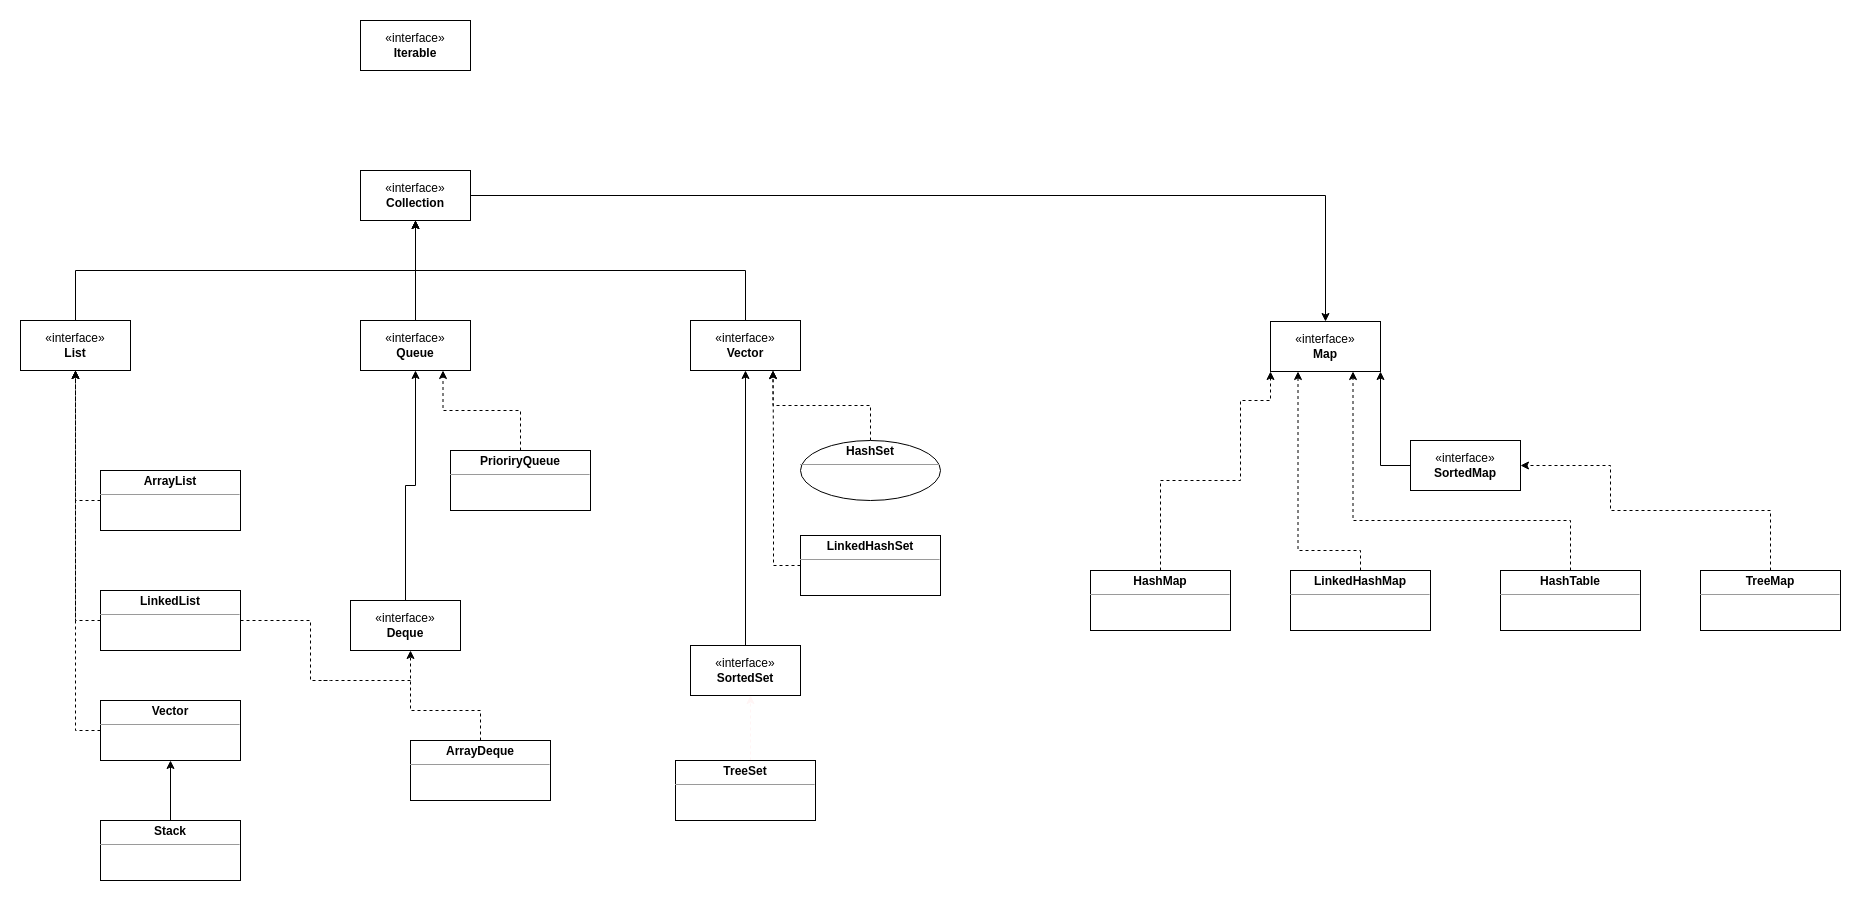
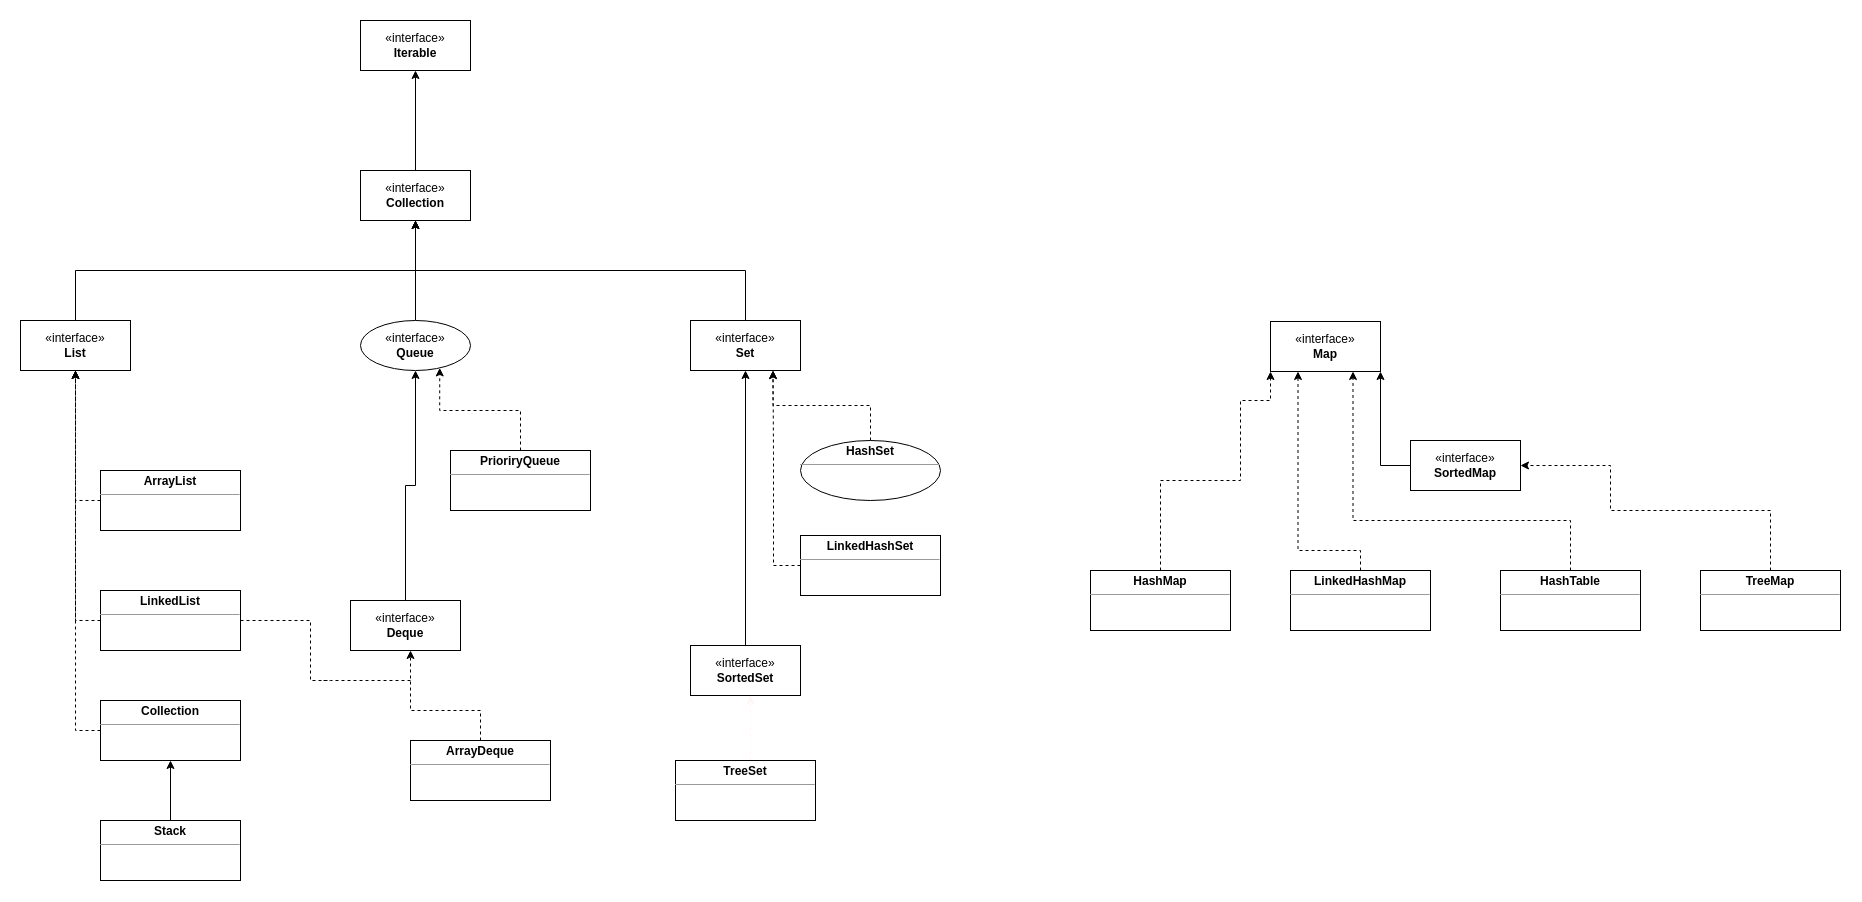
- <mxCell id="3" style="edgeStyle=orthogonalEdgeStyle;rounded=0;orthogonalLoop=1;jettySize=auto;html=1;" parent="1" source="4" target="35" edge="1"><mxGeometry relative="1" as="geometry" /></mxCell>
+ <mxCell id="3" style="edgeStyle=orthogonalEdgeStyle;rounded=0;orthogonalLoop=1;jettySize=auto;html=1;entryX=0.5;entryY=1;entryDx=0;entryDy=0;" parent="1" source="4" target="2" edge="1"><mxGeometry relative="1" as="geometry" /></mxCell>
- <mxCell id="6" value="«interface»&lt;br&gt;&lt;b&gt;Queue&lt;br&gt;&lt;/b&gt;" style="html=1;whiteSpace=wrap;" parent="1" vertex="1"><mxGeometry x="360" y="320" width="110" height="50" as="geometry" /></mxCell>
+ <mxCell id="6" value="«interface»&lt;br&gt;&lt;b&gt;Queue&lt;br&gt;&lt;/b&gt;" style="ellipse;html=1;whiteSpace=wrap;" parent="1" vertex="1"><mxGeometry x="360" y="320" width="110" height="50" as="geometry" /></mxCell>
- <mxCell id="10" value="«interface»&lt;br&gt;&lt;b&gt;Vector&lt;/b&gt;" style="html=1;whiteSpace=wrap;" parent="1" vertex="1"><mxGeometry x="690" y="320" width="110" height="50" as="geometry" /></mxCell>
+ <mxCell id="10" value="«interface»&lt;br&gt;&lt;b&gt;Set&lt;/b&gt;" style="html=1;whiteSpace=wrap;" parent="1" vertex="1"><mxGeometry x="690" y="320" width="110" height="50" as="geometry" /></mxCell>
- <mxCell id="17" value="&lt;p style=&quot;margin:0px;margin-top:4px;text-align:center;&quot;&gt;&lt;b&gt;Vector&lt;/b&gt;&lt;/p&gt;&lt;hr size=&quot;1&quot;&gt;&lt;div style=&quot;height:2px;&quot;&gt;&lt;/div&gt;" style="verticalAlign=top;align=left;overflow=fill;fontSize=12;fontFamily=Helvetica;html=1;whiteSpace=wrap;" parent="1" vertex="1"><mxGeometry x="100" y="700" width="140" height="60" as="geometry" /></mxCell>
+ <mxCell id="17" value="&lt;p style=&quot;margin:0px;margin-top:4px;text-align:center;&quot;&gt;&lt;b&gt;Collection&lt;/b&gt;&lt;/p&gt;&lt;hr size=&quot;1&quot;&gt;&lt;div style=&quot;height:2px;&quot;&gt;&lt;/div&gt;" style="verticalAlign=top;align=left;overflow=fill;fontSize=12;fontFamily=Helvetica;html=1;whiteSpace=wrap;" parent="1" vertex="1"><mxGeometry x="100" y="700" width="140" height="60" as="geometry" /></mxCell>
